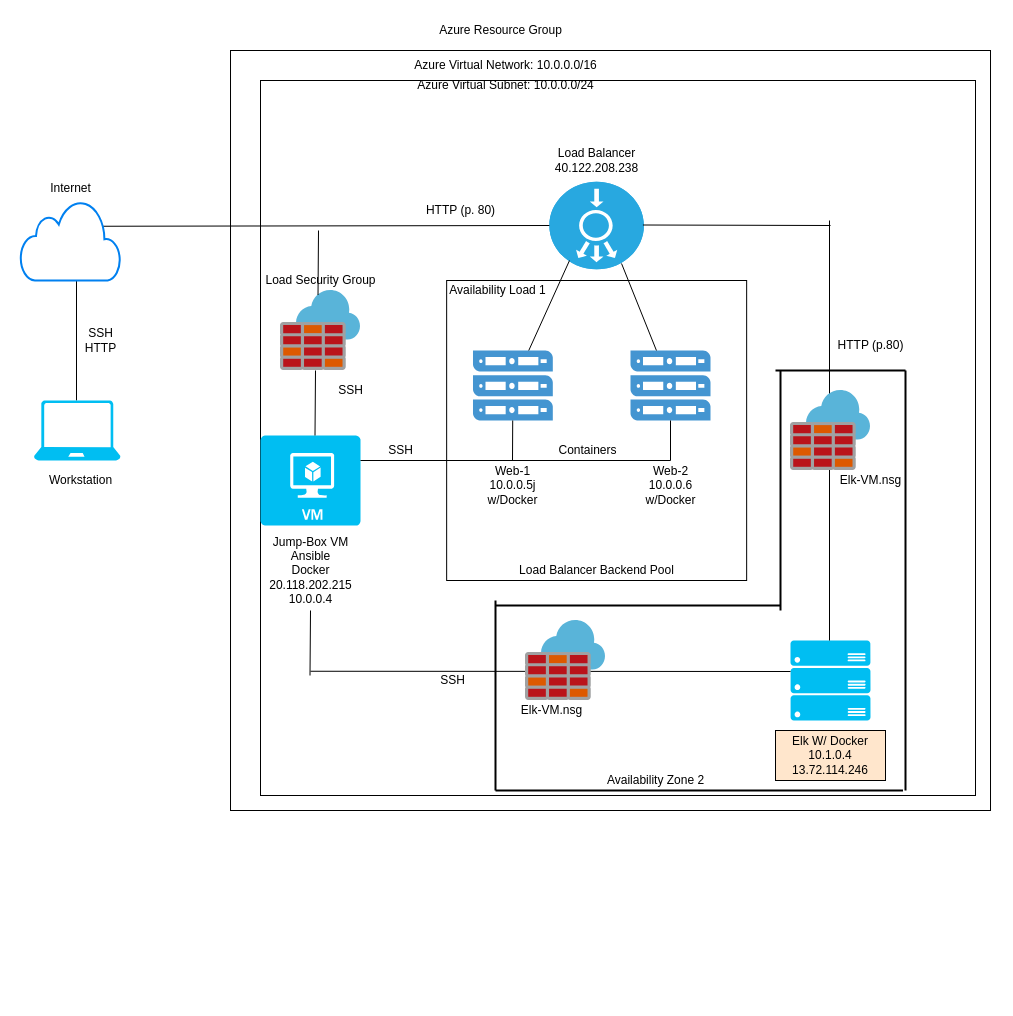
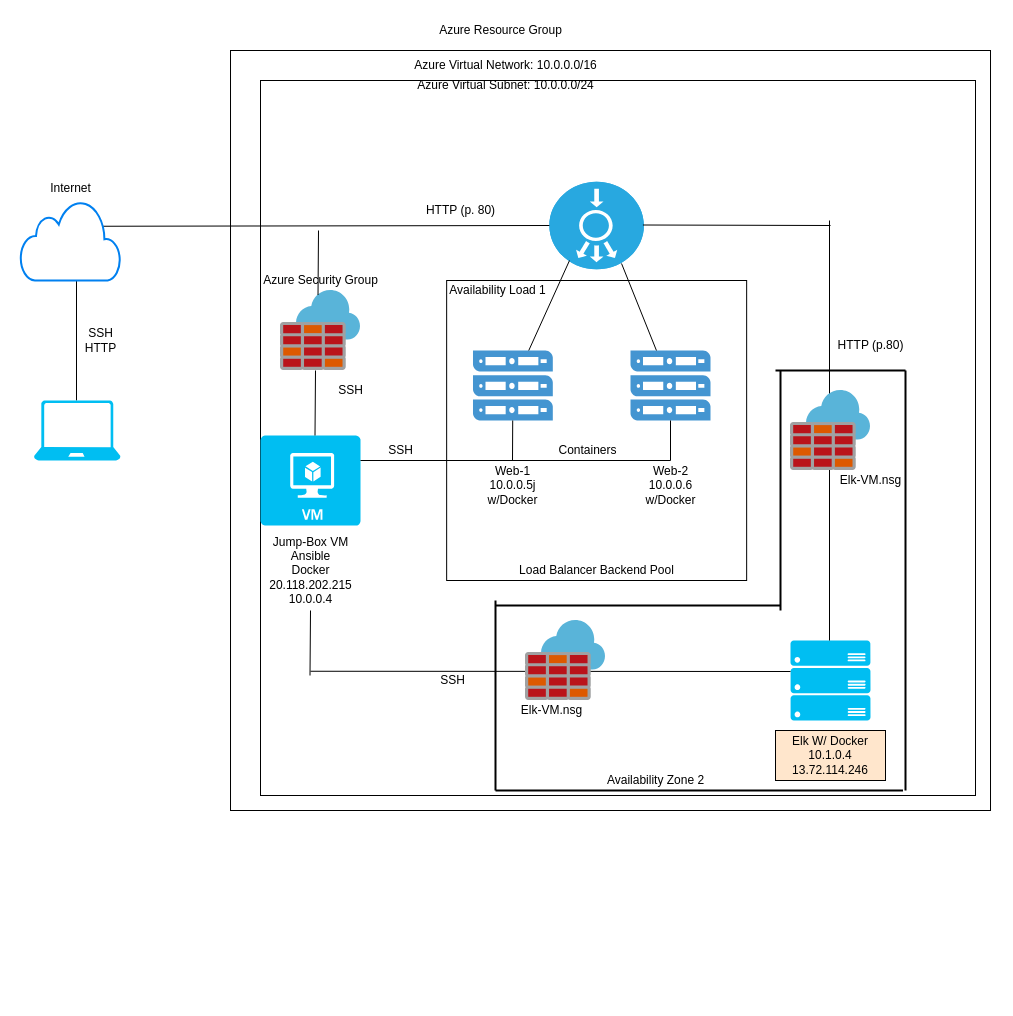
- <mxCell id="32" value="Load Balancer&lt;br&gt;40.122.208.238" style="text;html=1;align=center;verticalAlign=middle;resizable=0;points=[];autosize=1;strokeColor=none;fillColor=none;" parent="1" vertex="1"><mxGeometry x="546.16" y="145" width="100" height="30" as="geometry" /></mxCell>
- <mxCell id="24" value="Load Security Group" style="text;html=1;align=center;verticalAlign=middle;resizable=0;points=[];autosize=1;strokeColor=none;fillColor=none;" parent="1" vertex="1"><mxGeometry x="255" y="270" width="130" height="20" as="geometry" /></mxCell>
+ <mxCell id="24" value="Azure Security Group" style="text;html=1;align=center;verticalAlign=middle;resizable=0;points=[];autosize=1;strokeColor=none;fillColor=none;" parent="1" vertex="1"><mxGeometry x="255" y="270" width="130" height="20" as="geometry" /></mxCell>
- <mxCell id="18" value="Workstation" style="text;html=1;align=center;verticalAlign=middle;resizable=0;points=[];autosize=1;strokeColor=none;fillColor=none;" parent="1" vertex="1"><mxGeometry x="40" y="470" width="80" height="20" as="geometry" /></mxCell>
